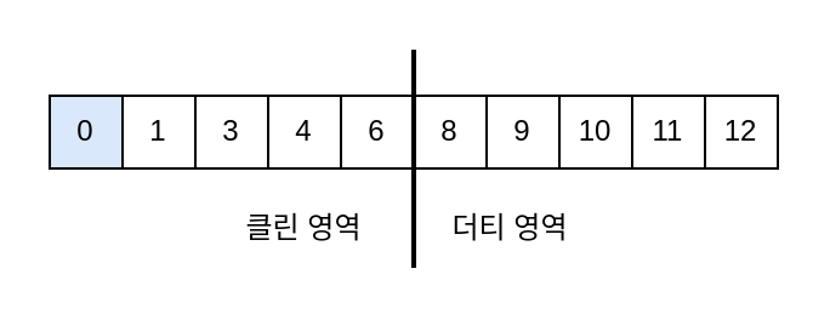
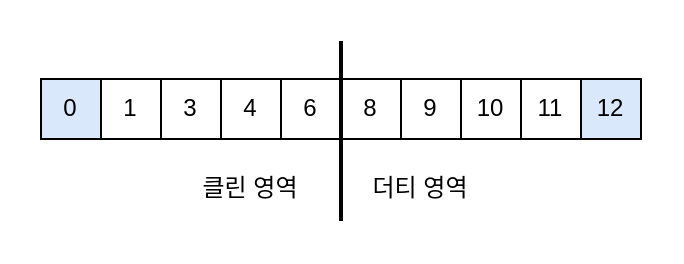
- <mxCell id="11" value="12" style="rounded=0;whiteSpace=wrap;html=1;" vertex="1" parent="1"><mxGeometry x="290" y="39" width="30" height="30" as="geometry" /></mxCell>
+ <mxCell id="11" value="12" style="rounded=0;whiteSpace=wrap;html=1;fillColor=#dae8fc;" vertex="1" parent="1"><mxGeometry x="290" y="39" width="30" height="30" as="geometry" /></mxCell>
